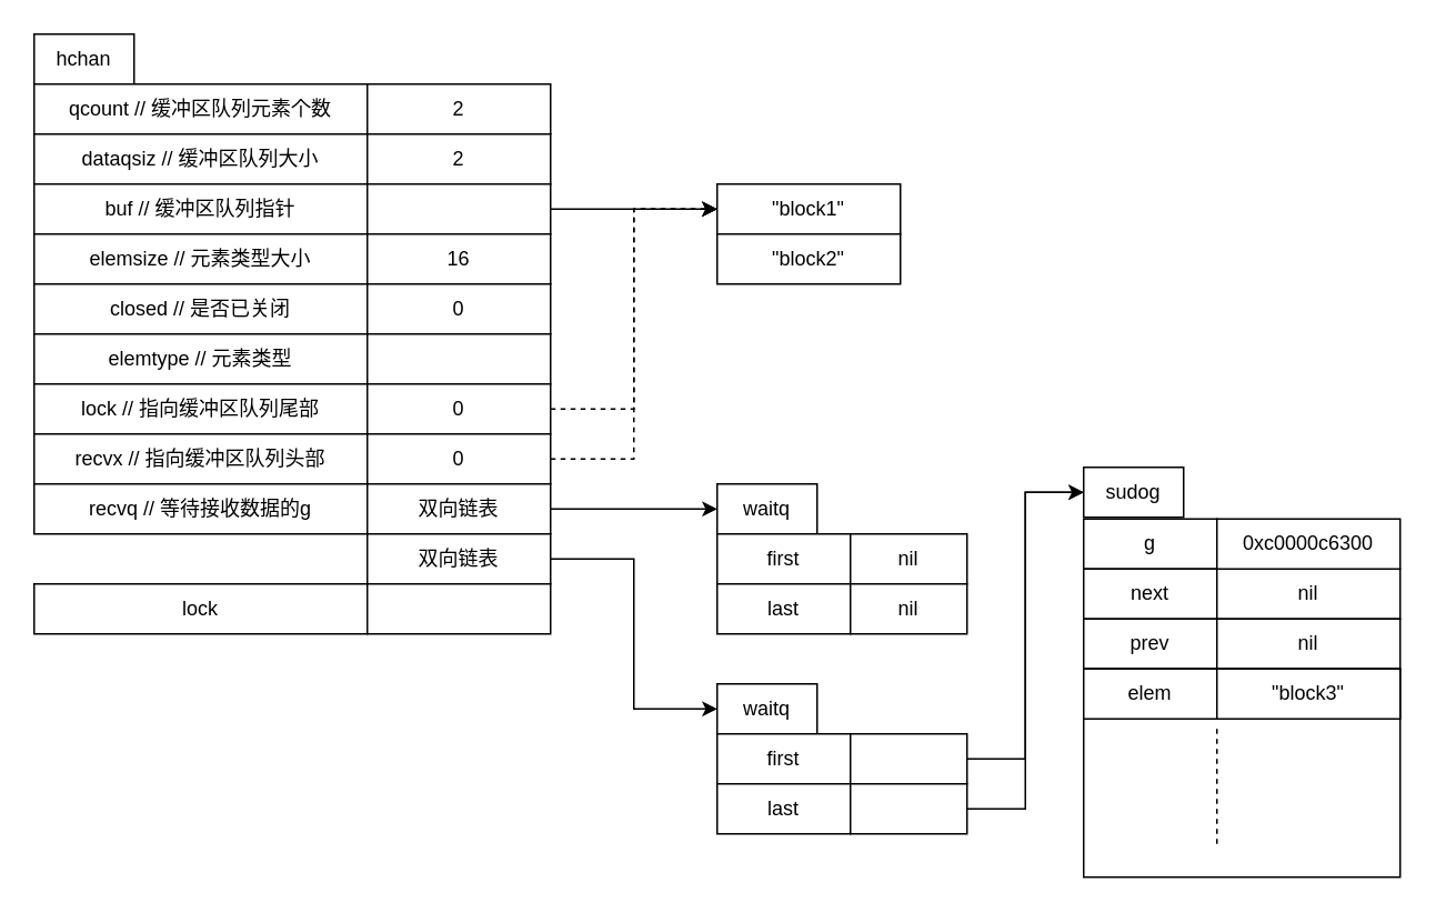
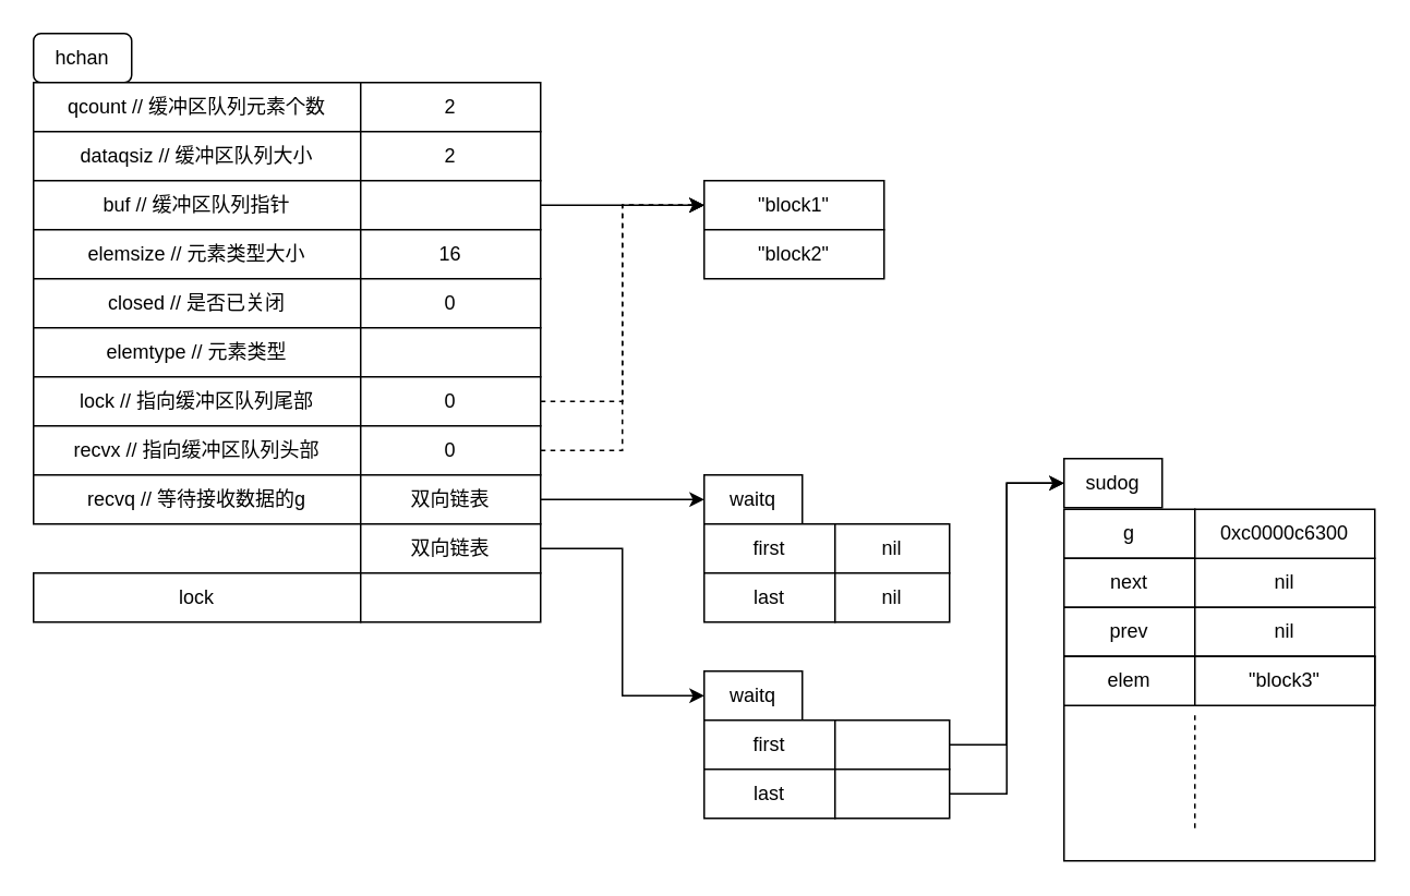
- <mxCell id="2" value="hchan" style="rounded=0;whiteSpace=wrap;html=1;" vertex="1" parent="1"><mxGeometry x="20" y="20" width="60" height="30" as="geometry" /></mxCell>
+ <mxCell id="2" value="hchan" style="whiteSpace=wrap;html=1;rounded=1;" vertex="1" parent="1"><mxGeometry x="20" y="20" width="60" height="30" as="geometry" /></mxCell>
